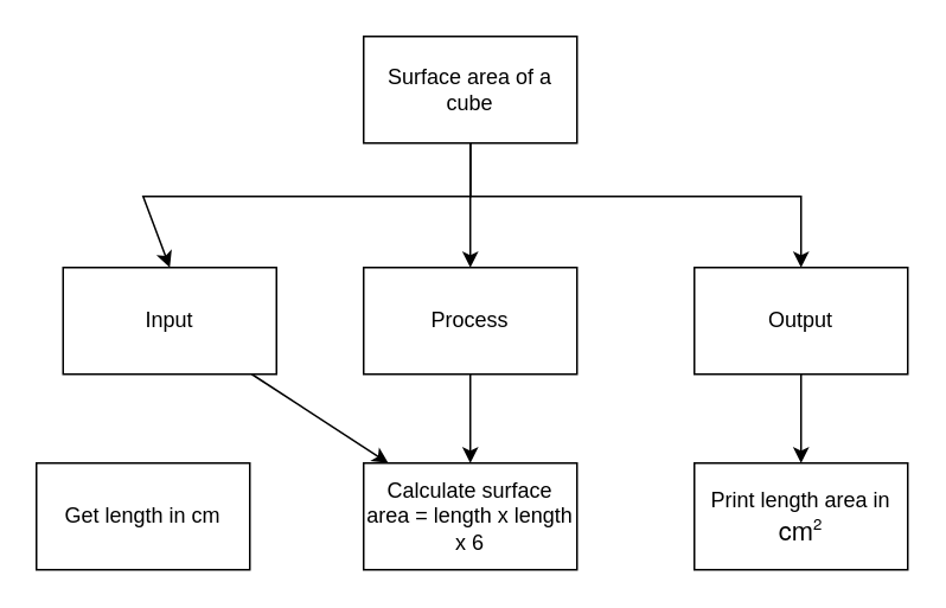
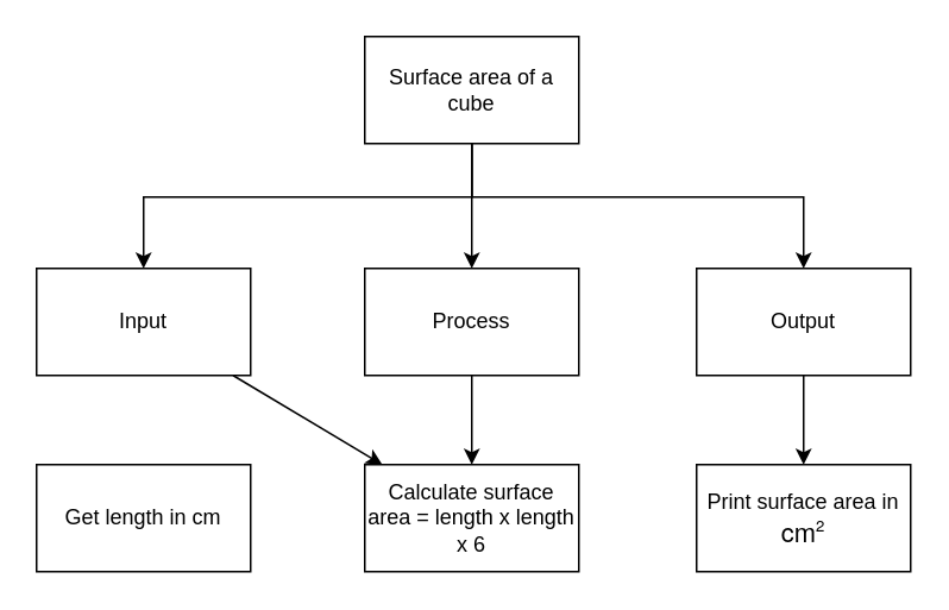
- <mxCell id="7" value="Input" style="rounded=0;whiteSpace=wrap;html=1;" parent="1" vertex="1"><mxGeometry x="35" y="150" width="120" height="60" as="geometry" /></mxCell>
+ <mxCell id="7" value="Input" style="rounded=0;whiteSpace=wrap;html=1;" parent="1" vertex="1"><mxGeometry x="20" y="150" width="120" height="60" as="geometry" /></mxCell>
- <mxCell id="14" value="Print length area in &lt;span id=&quot;docs-internal-guid-6c8c073e-7fff-9899-2ad8-b0d64ef578c5&quot;&gt;&lt;span style=&quot;font-size: 11pt ; font-family: &amp;#34;helvetica neue&amp;#34; , sans-serif ; background-color: transparent ; vertical-align: baseline&quot;&gt;cm&lt;/span&gt;&lt;span style=&quot;font-size: 11pt ; font-family: &amp;#34;helvetica neue&amp;#34; , sans-serif ; background-color: transparent ; vertical-align: baseline&quot;&gt;&lt;span style=&quot;font-size: 0.6em ; vertical-align: super&quot;&gt;2&lt;/span&gt;&lt;/span&gt;&lt;/span&gt;" style="rounded=0;whiteSpace=wrap;html=1;" parent="1" vertex="1"><mxGeometry x="390" y="260" width="120" height="60" as="geometry" /></mxCell>
+ <mxCell id="14" value="Print surface area in &lt;span id=&quot;docs-internal-guid-6c8c073e-7fff-9899-2ad8-b0d64ef578c5&quot;&gt;&lt;span style=&quot;font-size: 11pt ; font-family: &amp;#34;helvetica neue&amp;#34; , sans-serif ; background-color: transparent ; vertical-align: baseline&quot;&gt;cm&lt;/span&gt;&lt;span style=&quot;font-size: 11pt ; font-family: &amp;#34;helvetica neue&amp;#34; , sans-serif ; background-color: transparent ; vertical-align: baseline&quot;&gt;&lt;span style=&quot;font-size: 0.6em ; vertical-align: super&quot;&gt;2&lt;/span&gt;&lt;/span&gt;&lt;/span&gt;" style="rounded=0;whiteSpace=wrap;html=1;" parent="1" vertex="1"><mxGeometry x="390" y="260" width="120" height="60" as="geometry" /></mxCell>
